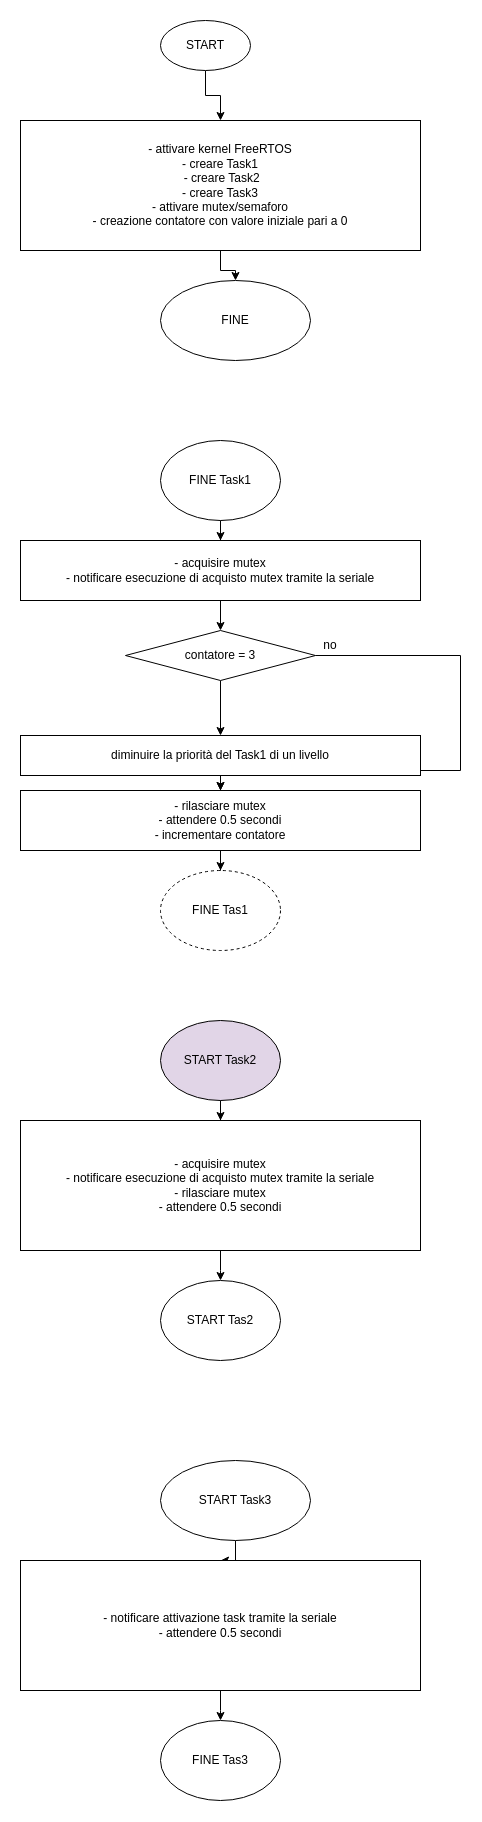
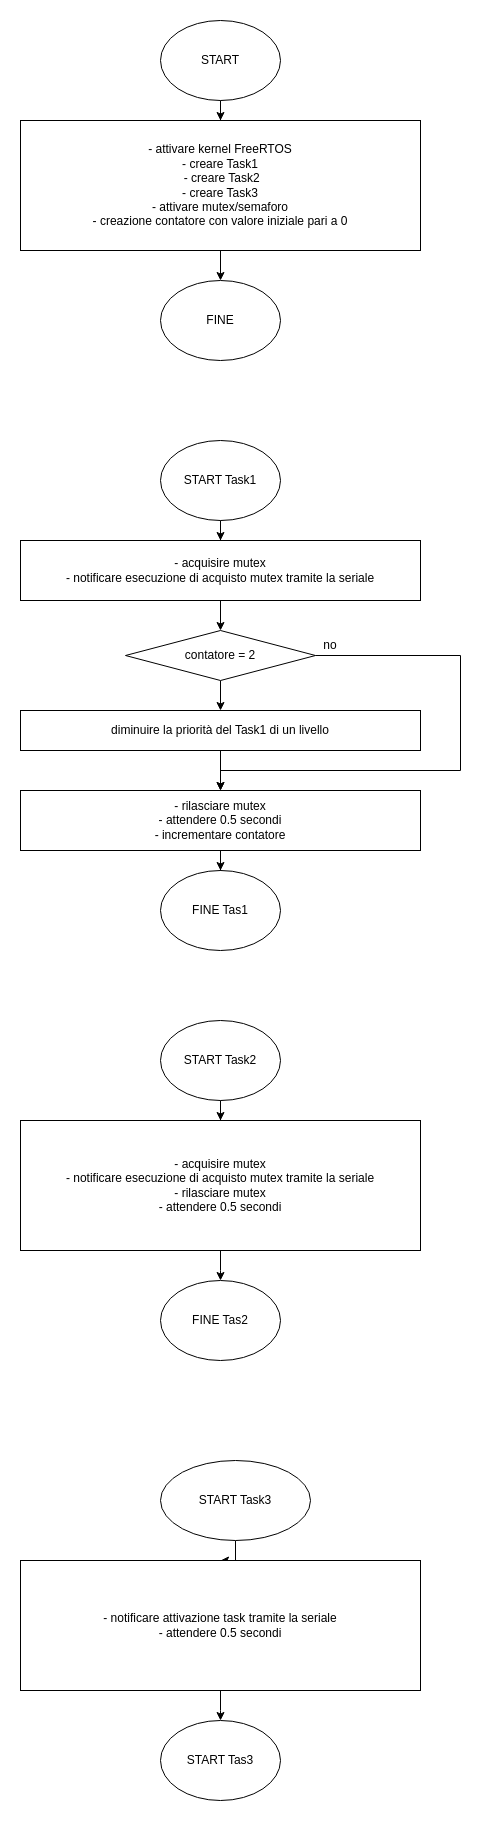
- <mxCell id="3" value="START" style="ellipse;whiteSpace=wrap;html=1;" vertex="1" parent="1"><mxGeometry x="160" y="20" width="90" height="50" as="geometry" /></mxCell>
+ <mxCell id="3" value="START" style="ellipse;whiteSpace=wrap;html=1;" vertex="1" parent="1"><mxGeometry x="160" y="20" width="120" height="80" as="geometry" /></mxCell>
- <mxCell id="6" value="FINE" style="ellipse;whiteSpace=wrap;html=1;" vertex="1" parent="1"><mxGeometry x="160" y="280" width="150" height="80" as="geometry" /></mxCell>
+ <mxCell id="6" value="FINE" style="ellipse;whiteSpace=wrap;html=1;" vertex="1" parent="1"><mxGeometry x="160" y="280" width="120" height="80" as="geometry" /></mxCell>
- <mxCell id="8" value="FINE Task1" style="ellipse;whiteSpace=wrap;html=1;" vertex="1" parent="1"><mxGeometry x="160" y="440" width="120" height="80" as="geometry" /></mxCell>
+ <mxCell id="8" value="START Task1" style="ellipse;whiteSpace=wrap;html=1;" vertex="1" parent="1"><mxGeometry x="160" y="440" width="120" height="80" as="geometry" /></mxCell>
- <mxCell id="20" value="contatore = 3" style="rhombus;whiteSpace=wrap;html=1;" vertex="1" parent="1"><mxGeometry x="125" y="630" width="190" height="50" as="geometry" /></mxCell>
+ <mxCell id="20" value="contatore = 2" style="rhombus;whiteSpace=wrap;html=1;" vertex="1" parent="1"><mxGeometry x="125" y="630" width="190" height="50" as="geometry" /></mxCell>
- <mxCell id="22" value="diminuire la priorità del Task1 di un livello" style="rounded=0;whiteSpace=wrap;html=1;" vertex="1" parent="1"><mxGeometry x="20" y="735" width="400" height="40" as="geometry" /></mxCell>
+ <mxCell id="22" value="diminuire la priorità del Task1 di un livello" style="rounded=0;whiteSpace=wrap;html=1;" vertex="1" parent="1"><mxGeometry x="20" y="710" width="400" height="40" as="geometry" /></mxCell>
- <mxCell id="11" value="FINE Tas1" style="ellipse;whiteSpace=wrap;html=1;dashed=1;" vertex="1" parent="1"><mxGeometry x="160" y="870" width="120" height="80" as="geometry" /></mxCell>
+ <mxCell id="11" value="FINE Tas1" style="ellipse;whiteSpace=wrap;html=1;" vertex="1" parent="1"><mxGeometry x="160" y="870" width="120" height="80" as="geometry" /></mxCell>
- <mxCell id="13" value="START Task2" style="ellipse;whiteSpace=wrap;html=1;fillColor=#e1d5e7;" vertex="1" parent="1"><mxGeometry x="160" y="1020" width="120" height="80" as="geometry" /></mxCell>
+ <mxCell id="13" value="START Task2" style="ellipse;whiteSpace=wrap;html=1;" vertex="1" parent="1"><mxGeometry x="160" y="1020" width="120" height="80" as="geometry" /></mxCell>
- <mxCell id="16" value="START Tas2" style="ellipse;whiteSpace=wrap;html=1;" vertex="1" parent="1"><mxGeometry x="160" y="1280" width="120" height="80" as="geometry" /></mxCell>
+ <mxCell id="16" value="FINE Tas2" style="ellipse;whiteSpace=wrap;html=1;" vertex="1" parent="1"><mxGeometry x="160" y="1280" width="120" height="80" as="geometry" /></mxCell>
- <mxCell id="30" value="FINE Tas3" style="ellipse;whiteSpace=wrap;html=1;" vertex="1" parent="1"><mxGeometry x="160" y="1720" width="120" height="80" as="geometry" /></mxCell>
+ <mxCell id="30" value="START Tas3" style="ellipse;whiteSpace=wrap;html=1;" vertex="1" parent="1"><mxGeometry x="160" y="1720" width="120" height="80" as="geometry" /></mxCell>
